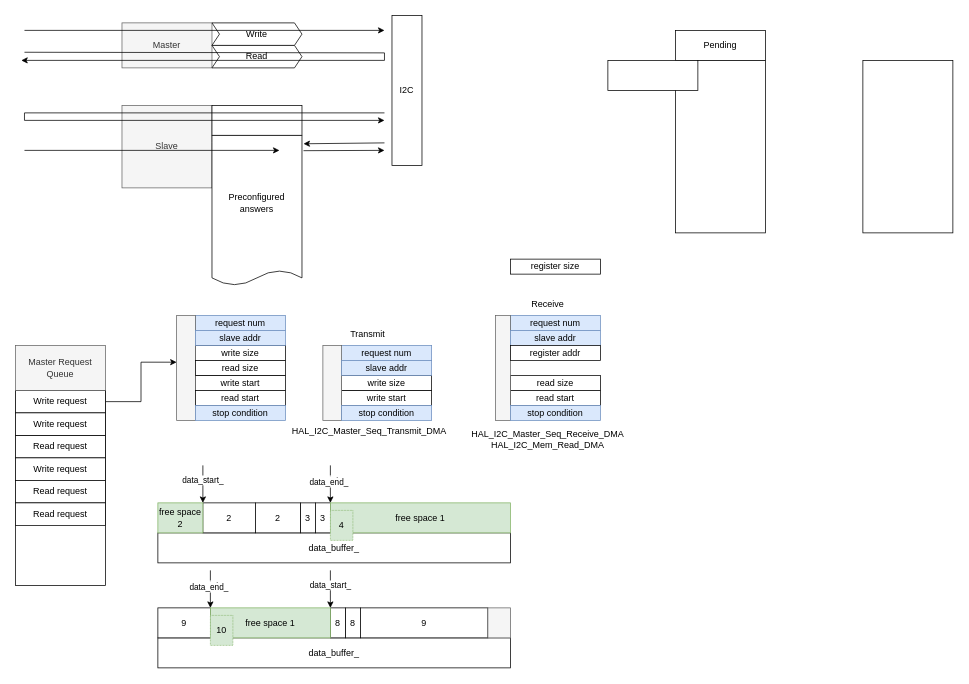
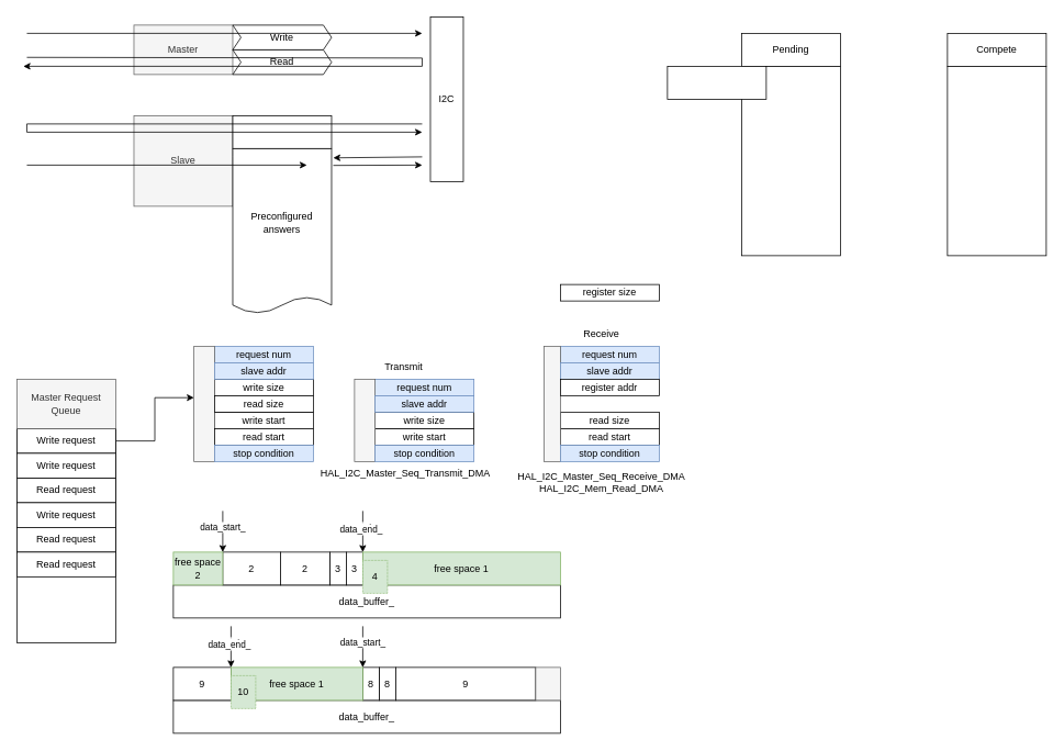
+ <mxCell id="76" value="Compete" style="rounded=0;whiteSpace=wrap;html=1;" vertex="1" parent="1"><mxGeometry x="1150" y="40" width="120" height="40" as="geometry" /></mxCell>
